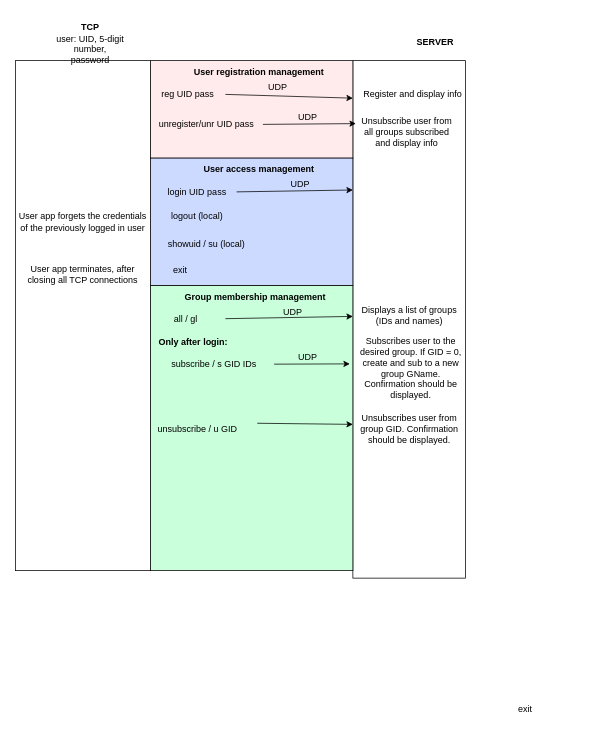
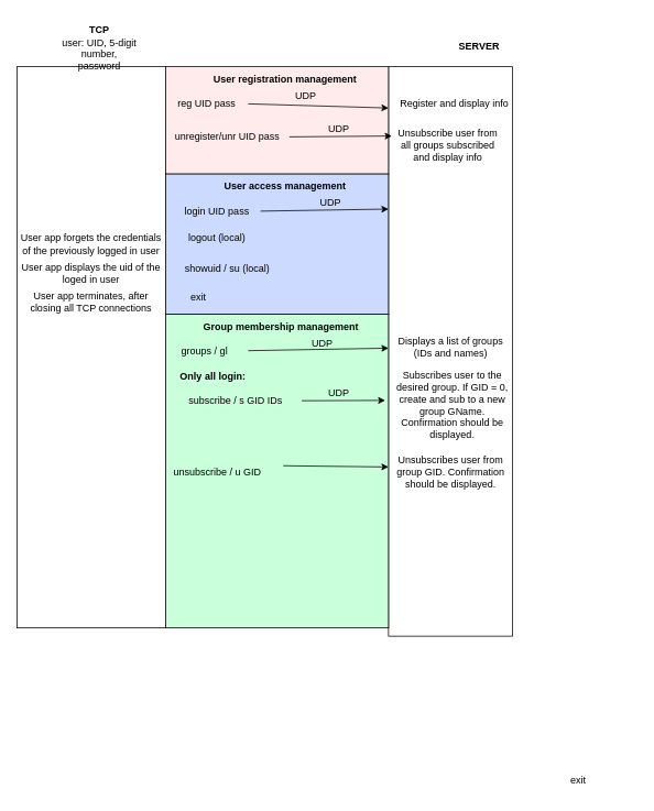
+ <mxCell id="24" value="User app displays the uid of the loged in user" style="text;html=1;strokeColor=none;fillColor=none;align=center;verticalAlign=middle;whiteSpace=wrap;rounded=0;" vertex="1" parent="1"><mxGeometry x="20" y="315" width="180" height="30" as="geometry" /></mxCell>
- <mxCell id="31" value="all / gl" style="text;html=1;strokeColor=none;fillColor=none;align=center;verticalAlign=middle;whiteSpace=wrap;rounded=0;" vertex="1" parent="1"><mxGeometry x="195" y="410" width="105" height="30" as="geometry" /></mxCell>
+ <mxCell id="31" value="groups / gl" style="text;html=1;strokeColor=none;fillColor=none;align=center;verticalAlign=middle;whiteSpace=wrap;rounded=0;" vertex="1" parent="1"><mxGeometry x="195" y="410" width="105" height="30" as="geometry" /></mxCell>
- <mxCell id="35" value="&lt;b&gt;Only after login:&lt;/b&gt;" style="text;html=1;strokeColor=none;fillColor=none;align=center;verticalAlign=middle;whiteSpace=wrap;rounded=0;" vertex="1" parent="1"><mxGeometry x="205" y="440" width="105" height="30" as="geometry" /></mxCell>
+ <mxCell id="35" value="&lt;b&gt;Only all login:&lt;/b&gt;" style="text;html=1;strokeColor=none;fillColor=none;align=center;verticalAlign=middle;whiteSpace=wrap;rounded=0;" vertex="1" parent="1"><mxGeometry x="205" y="440" width="105" height="30" as="geometry" /></mxCell>
